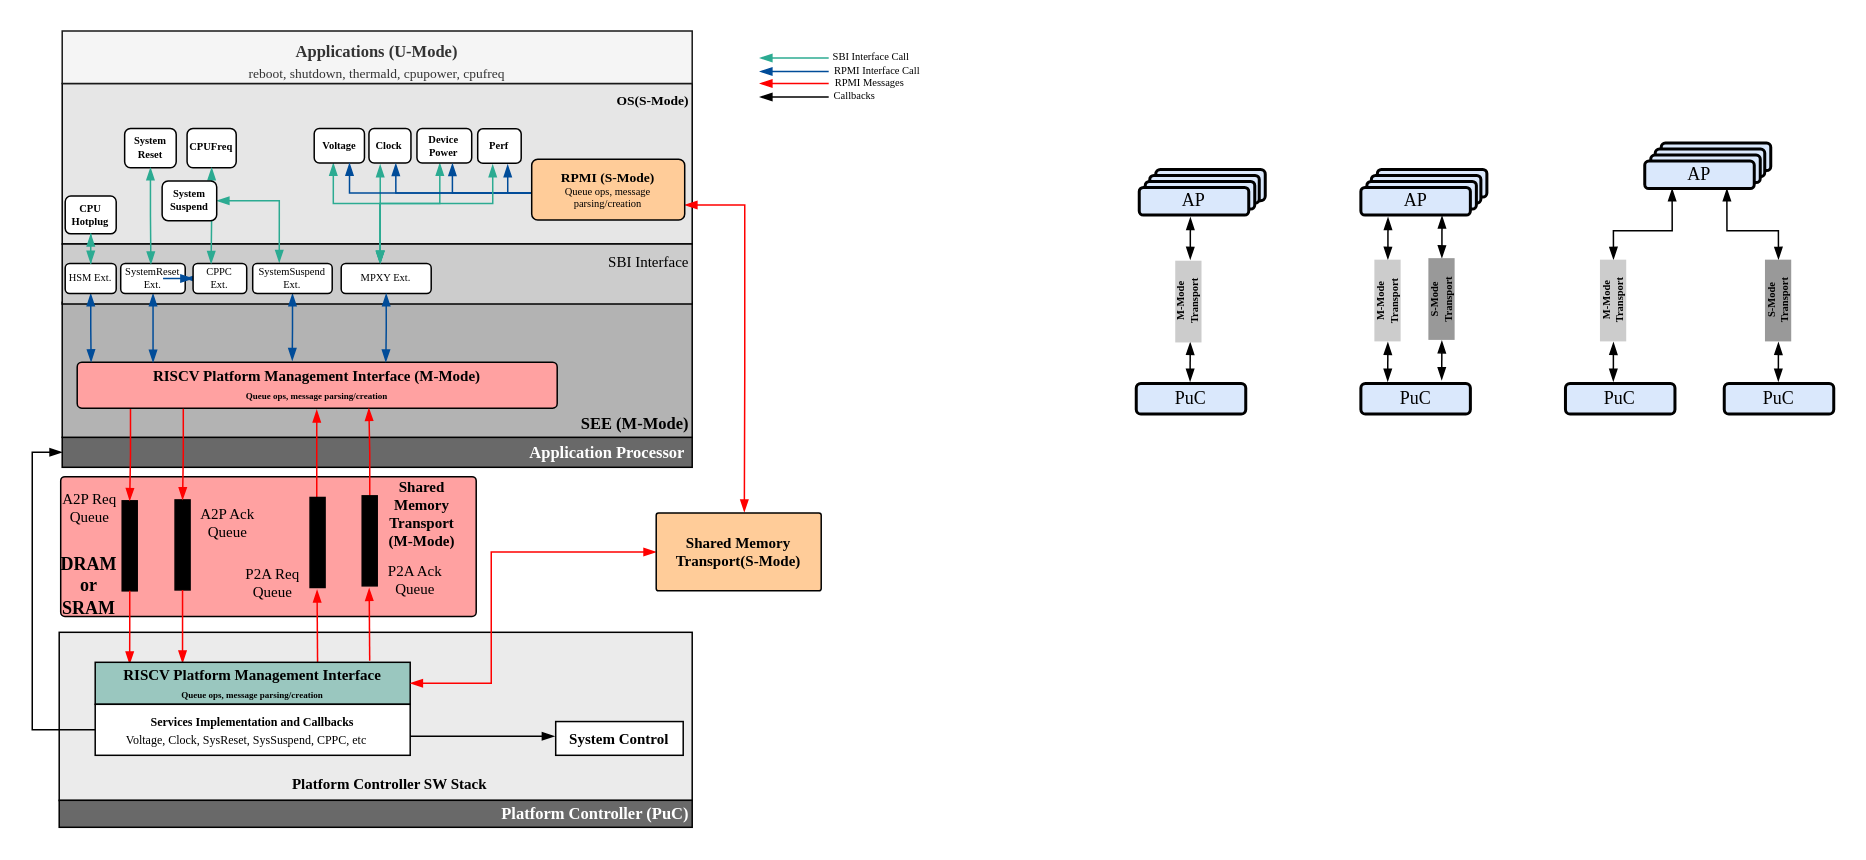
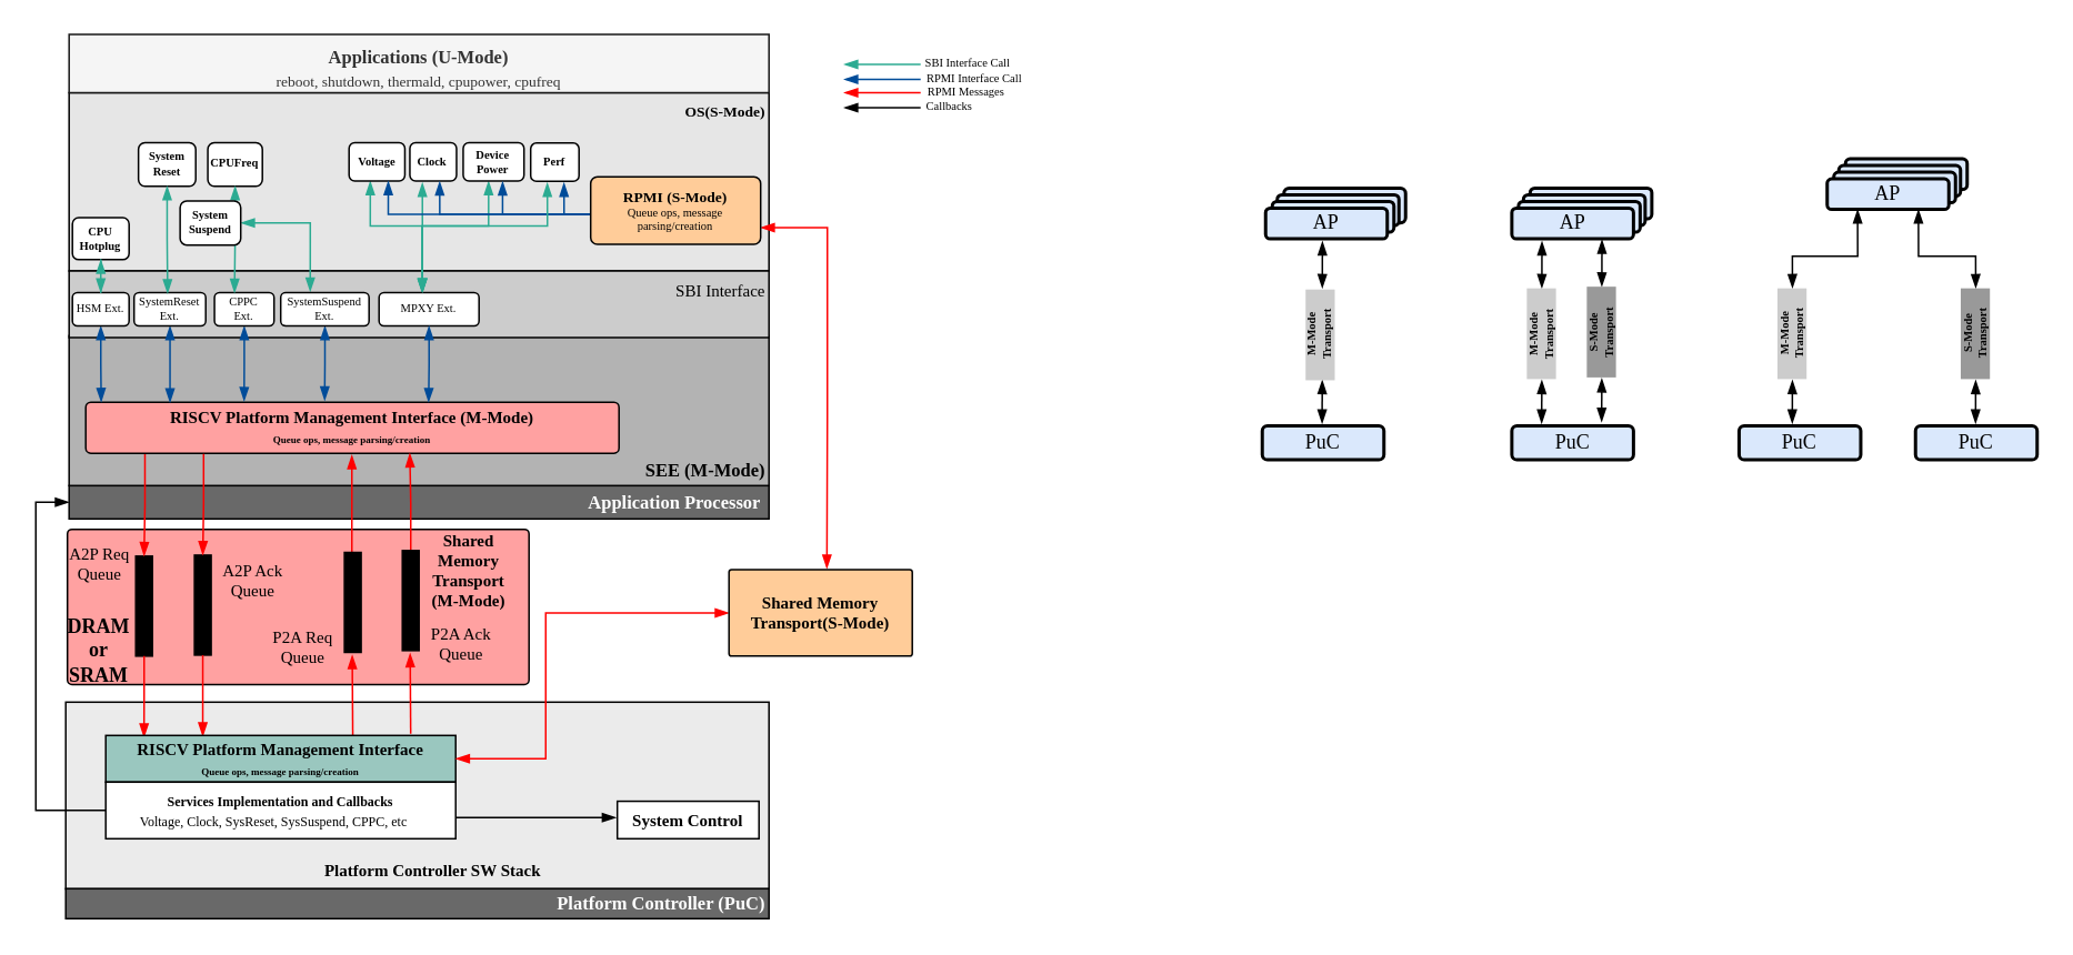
- <mxCell id="49" style="edgeStyle=orthogonalEdgeStyle;rounded=0;orthogonalLoop=1;jettySize=auto;html=1;endArrow=blockThin;endFill=1;startArrow=blockThin;startFill=1;strokeColor=#004C99;" edge="1" parent="1" source="50" target="40"><mxGeometry relative="1" as="geometry"><mxPoint x="187.3" y="240.228" as="targetPoint" /></mxGeometry></mxCell>
+ <mxCell id="49" style="edgeStyle=orthogonalEdgeStyle;rounded=0;orthogonalLoop=1;jettySize=auto;html=1;entryX=0.297;entryY=-0.022;entryDx=0;entryDy=0;entryPerimeter=0;endArrow=blockThin;endFill=1;startArrow=blockThin;startFill=1;strokeColor=#004C99;" edge="1" parent="1" source="50" target="12"><mxGeometry relative="1" as="geometry"><mxPoint x="187.3" y="240.228" as="targetPoint" /></mxGeometry></mxCell>
